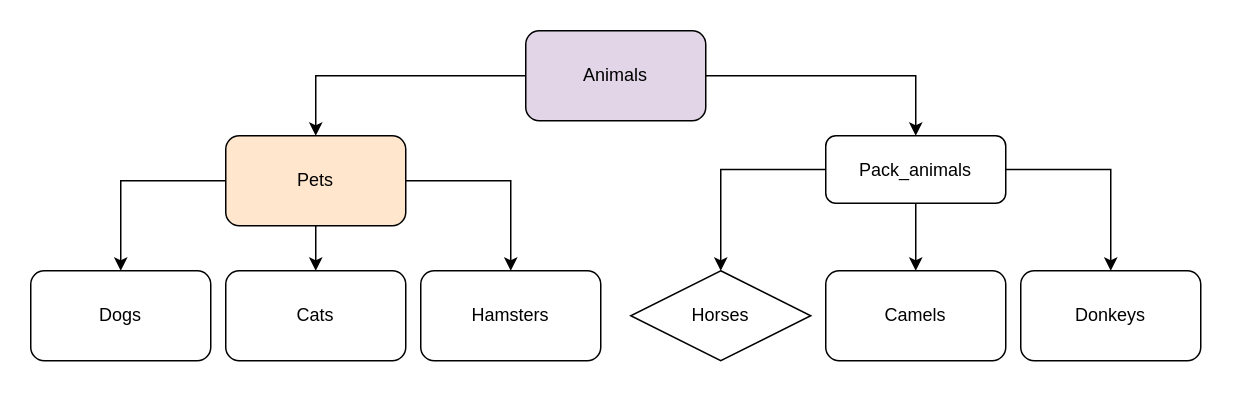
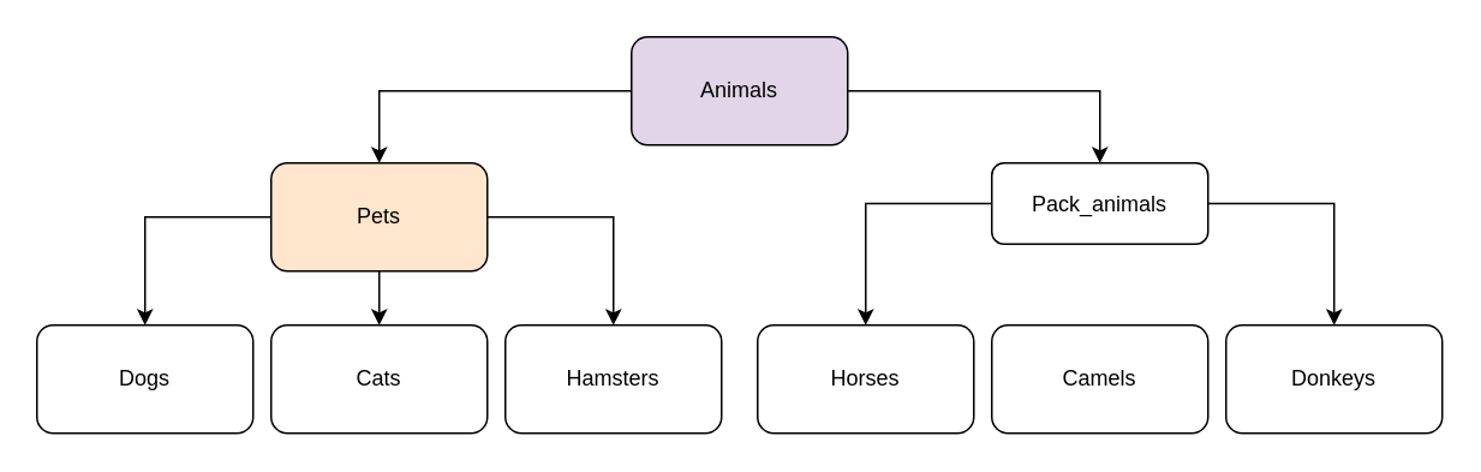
- <mxCell id="9" style="edgeStyle=orthogonalEdgeStyle;rounded=0;orthogonalLoop=1;jettySize=auto;html=1;exitX=0.5;exitY=1;exitDx=0;exitDy=0;entryX=0.5;entryY=0;entryDx=0;entryDy=0;" edge="1" parent="1" source="12" target="17"><mxGeometry relative="1" as="geometry"><mxPoint x="530" y="170" as="targetPoint" /></mxGeometry></mxCell>
- <mxCell id="16" value="Horses" style="rhombus;whiteSpace=wrap;html=1;" vertex="1" parent="1"><mxGeometry x="420" y="180" width="120" height="60" as="geometry" /></mxCell>
+ <mxCell id="16" value="Horses" style="rounded=1;whiteSpace=wrap;html=1;" vertex="1" parent="1"><mxGeometry x="420" y="180" width="120" height="60" as="geometry" /></mxCell>
